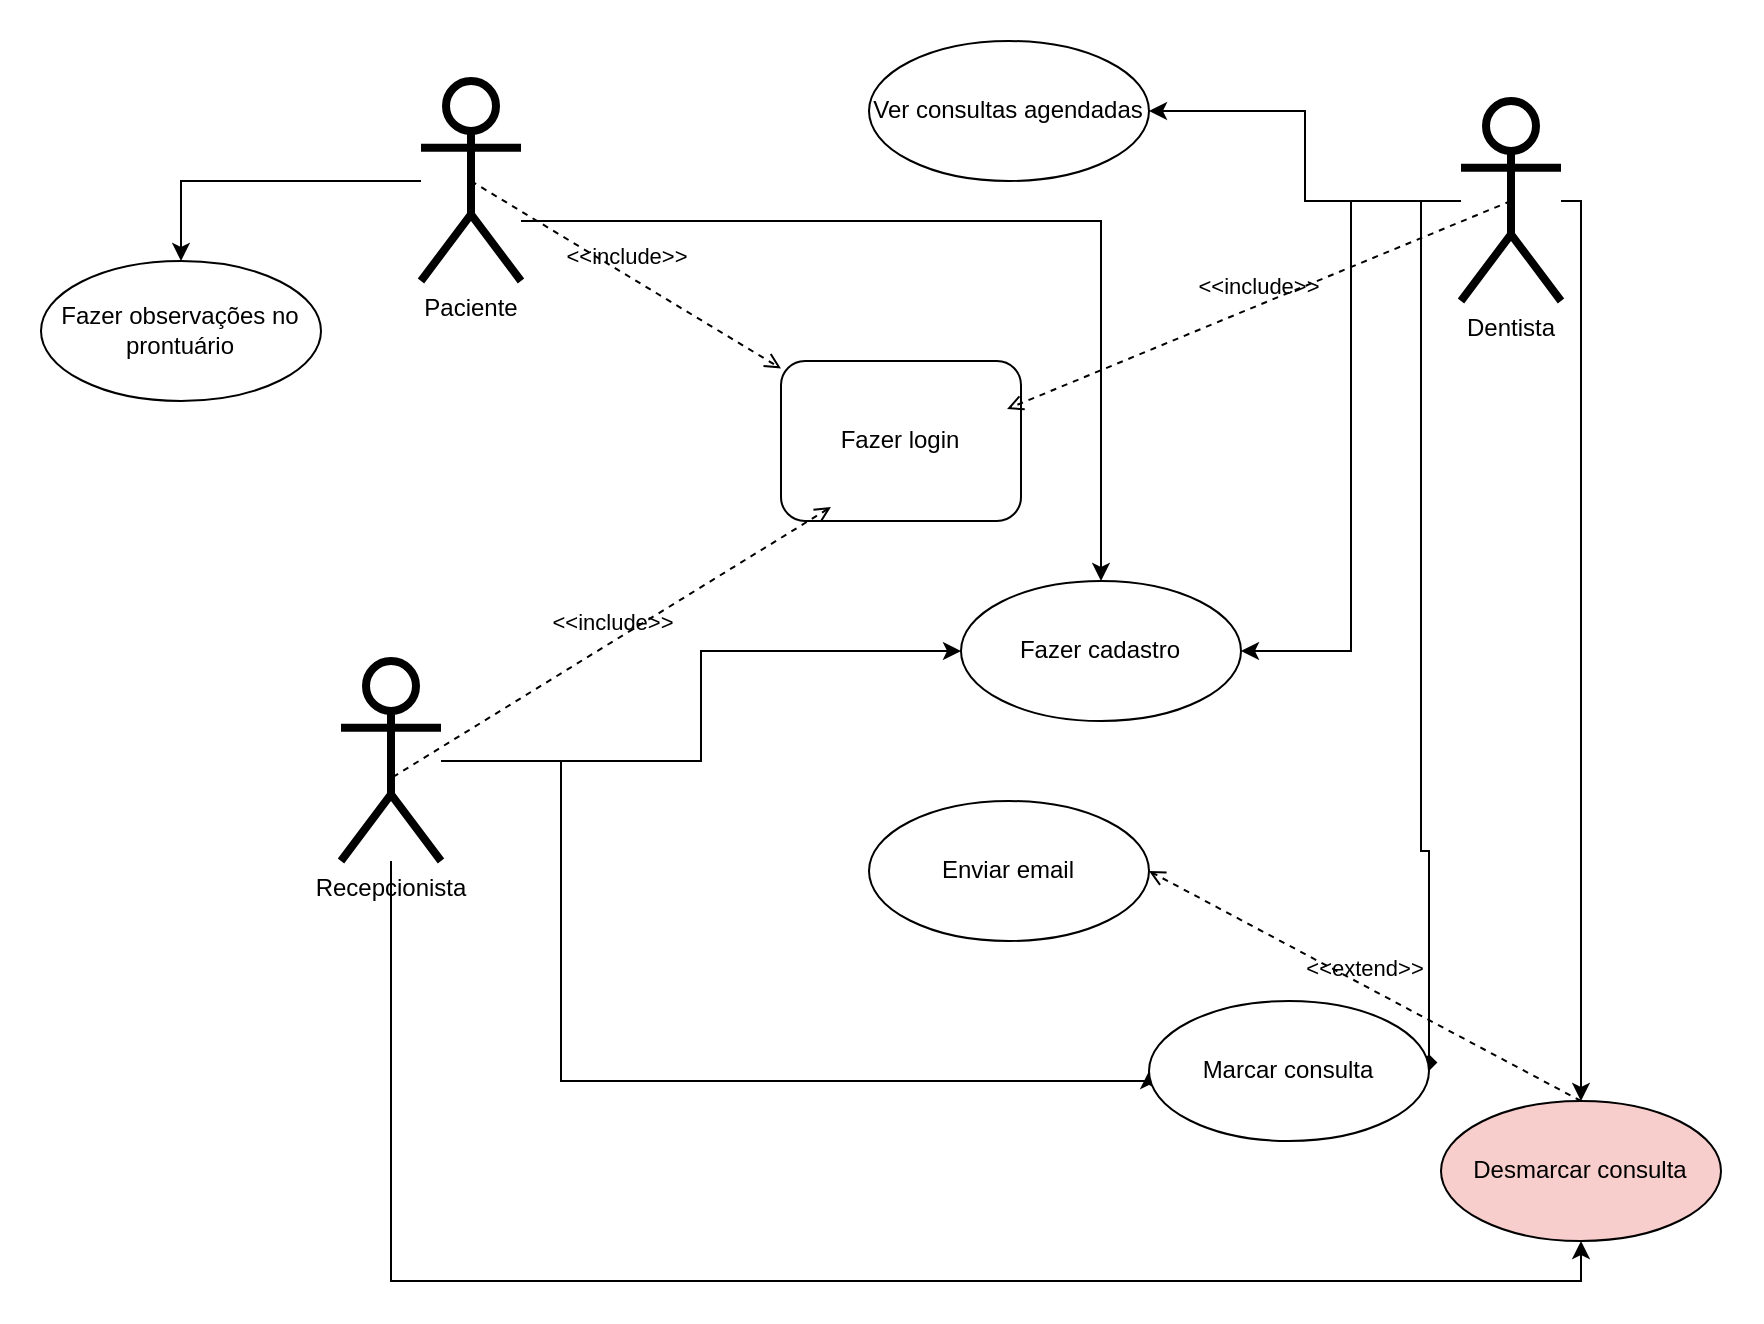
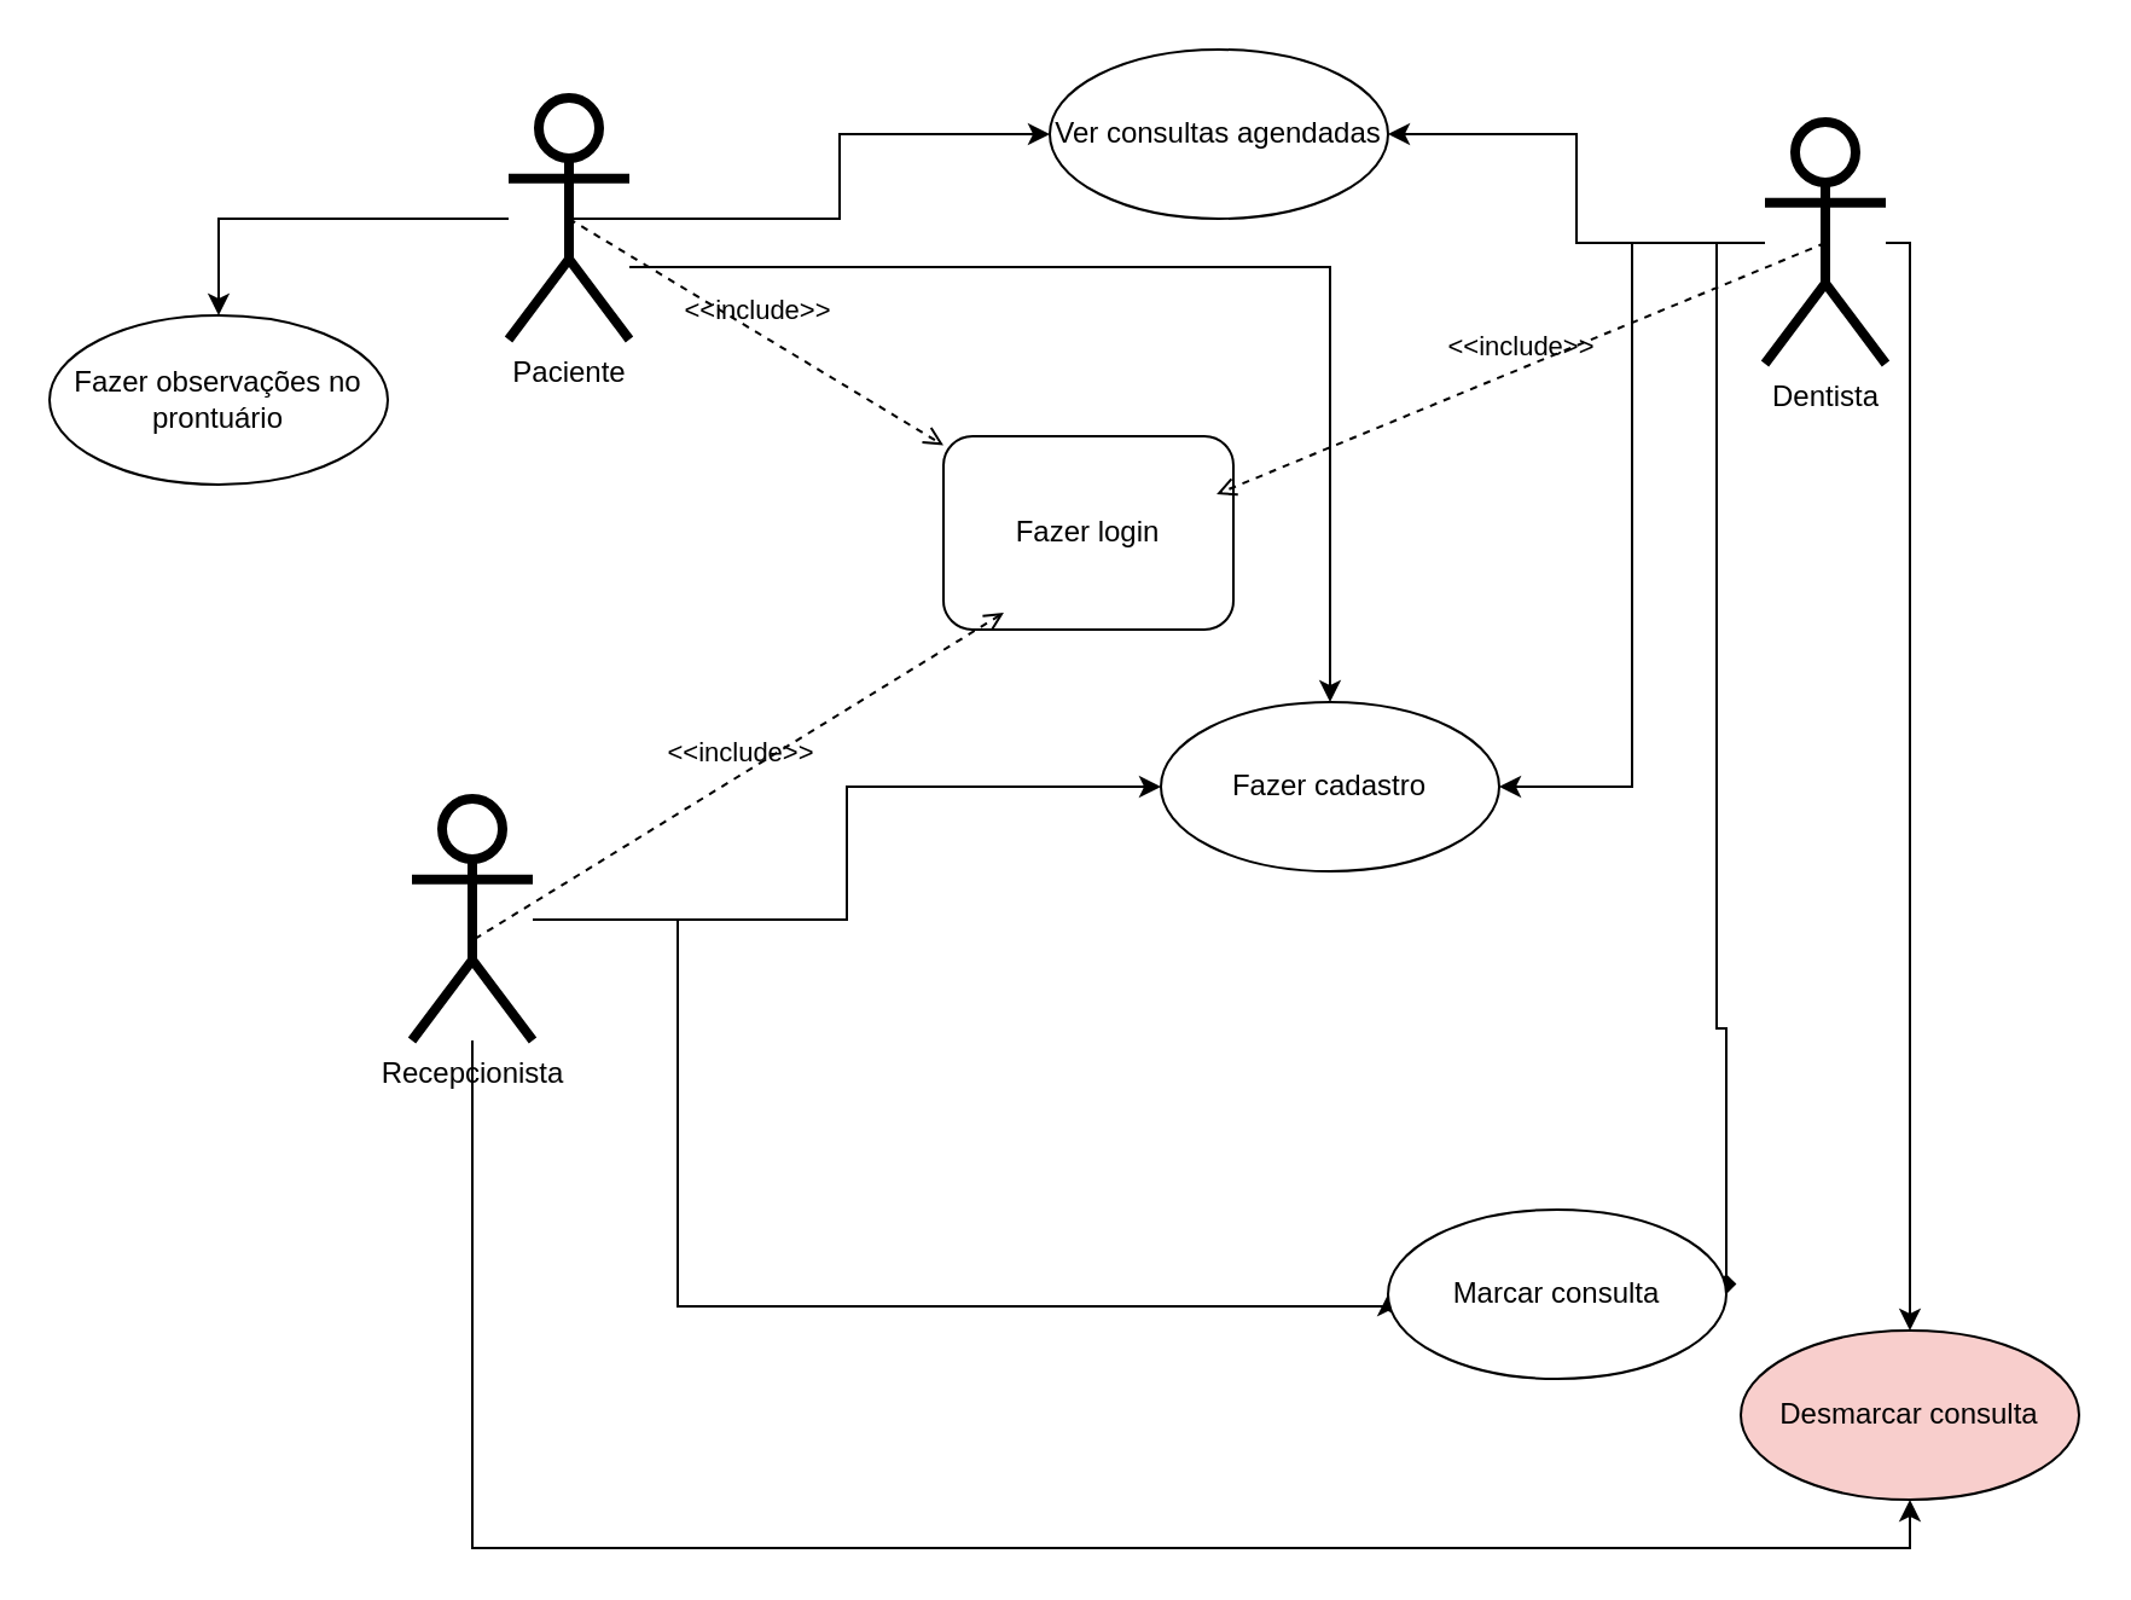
+ <mxCell id="2" style="edgeStyle=orthogonalEdgeStyle;rounded=0;orthogonalLoop=1;jettySize=auto;html=1;exitX=0.5;exitY=0.5;exitDx=0;exitDy=0;exitPerimeter=0;" edge="1" parent="1" source="5" target="20"><mxGeometry relative="1" as="geometry" /></mxCell>
- <mxCell id="24" value="Enviar email" style="ellipse;whiteSpace=wrap;html=1;" vertex="1" parent="1"><mxGeometry x="434" y="400" width="140" height="70" as="geometry" /></mxCell>
- <mxCell id="25" value="&amp;lt;&amp;lt;extend&amp;gt;&amp;gt;" style="html=1;verticalAlign=bottom;labelBackgroundColor=none;endArrow=open;endFill=0;dashed=1;rounded=0;entryX=1;entryY=0.5;entryDx=0;entryDy=0;exitX=0.5;exitY=0;exitDx=0;exitDy=0;" edge="1" parent="1" source="23" target="24"><mxGeometry width="160" relative="1" as="geometry"><mxPoint x="770" y="550" as="sourcePoint" /><mxPoint x="930" y="550" as="targetPoint" /></mxGeometry></mxCell>
